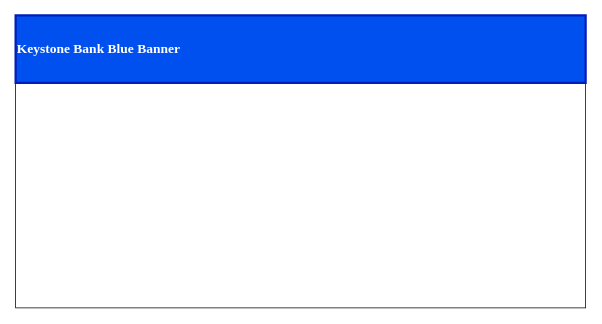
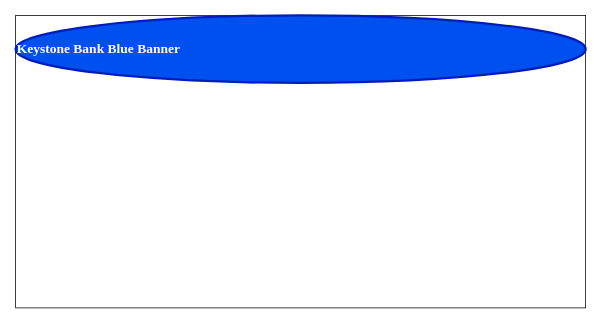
- <mxCell id="3" value="&lt;font style=&quot;font-size: 18px;&quot; face=&quot;Garamond&quot;&gt;&lt;b style=&quot;&quot;&gt;Keystone Bank Blue Banner&lt;/b&gt;&lt;/font&gt;" style="rounded=0;whiteSpace=wrap;html=1;fillColor=#0050ef;fontColor=#ffffff;strokeColor=#001DBC;align=left;strokeWidth=3;" vertex="1" parent="1"><mxGeometry x="20" y="20" width="760" height="90" as="geometry" /></mxCell>
+ <mxCell id="3" value="&lt;font style=&quot;font-size: 18px;&quot; face=&quot;Garamond&quot;&gt;&lt;b style=&quot;&quot;&gt;Keystone Bank Blue Banner&lt;/b&gt;&lt;/font&gt;" style="ellipse;whiteSpace=wrap;html=1;fillColor=#0050ef;fontColor=#ffffff;strokeColor=#001DBC;align=left;strokeWidth=3;" vertex="1" parent="1"><mxGeometry x="20" y="20" width="760" height="90" as="geometry" /></mxCell>
